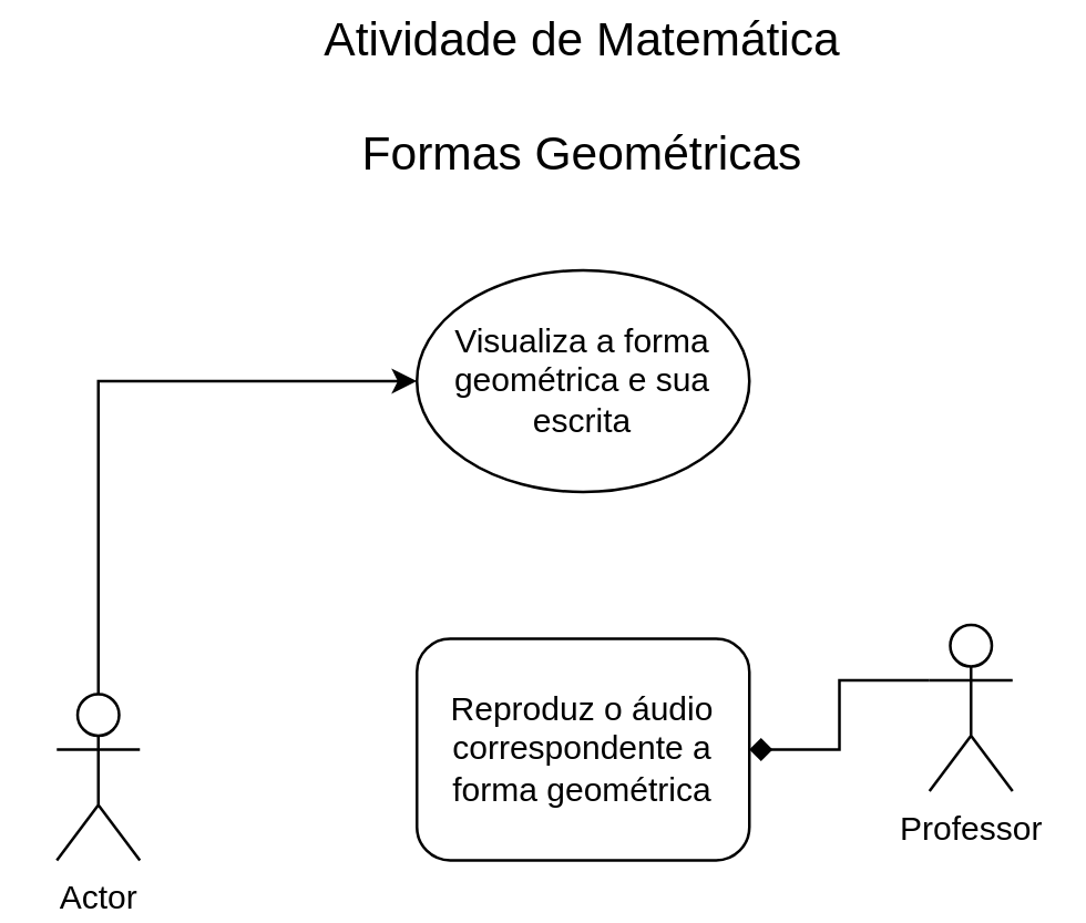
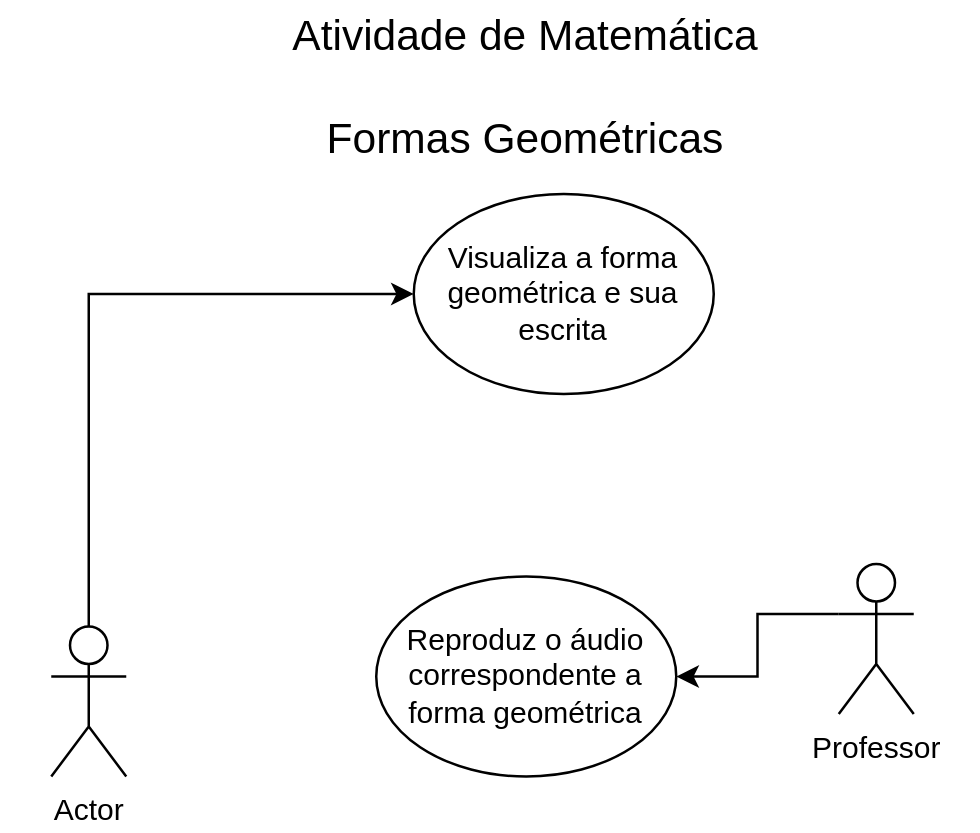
- <mxCell id="4" value="Visualiza a forma geométrica e sua escrita" style="ellipse;whiteSpace=wrap;html=1;" vertex="1" parent="1"><mxGeometry x="150" y="97" width="120" height="80" as="geometry" /></mxCell>
+ <mxCell id="4" value="Visualiza a forma geométrica e sua escrita" style="ellipse;whiteSpace=wrap;html=1;" vertex="1" parent="1"><mxGeometry x="165" y="77" width="120" height="80" as="geometry" /></mxCell>
- <mxCell id="8" value="Reproduz o áudio correspondente a forma geométrica" style="whiteSpace=wrap;html=1;rounded=1;" vertex="1" parent="1"><mxGeometry x="150" y="230" width="120" height="80" as="geometry" /></mxCell>
+ <mxCell id="8" value="Reproduz o áudio correspondente a forma geométrica" style="ellipse;whiteSpace=wrap;html=1;" vertex="1" parent="1"><mxGeometry x="150" y="230" width="120" height="80" as="geometry" /></mxCell>
- <mxCell id="6" style="edgeStyle=orthogonalEdgeStyle;rounded=0;orthogonalLoop=1;jettySize=auto;html=1;exitX=0;exitY=0.333;exitDx=0;exitDy=0;exitPerimeter=0;endArrow=diamond;" edge="1" parent="1" source="7" target="8"><mxGeometry relative="1" as="geometry" /></mxCell>
+ <mxCell id="6" style="edgeStyle=orthogonalEdgeStyle;rounded=0;orthogonalLoop=1;jettySize=auto;html=1;exitX=0;exitY=0.333;exitDx=0;exitDy=0;exitPerimeter=0;" edge="1" parent="1" source="7" target="8"><mxGeometry relative="1" as="geometry" /></mxCell>
